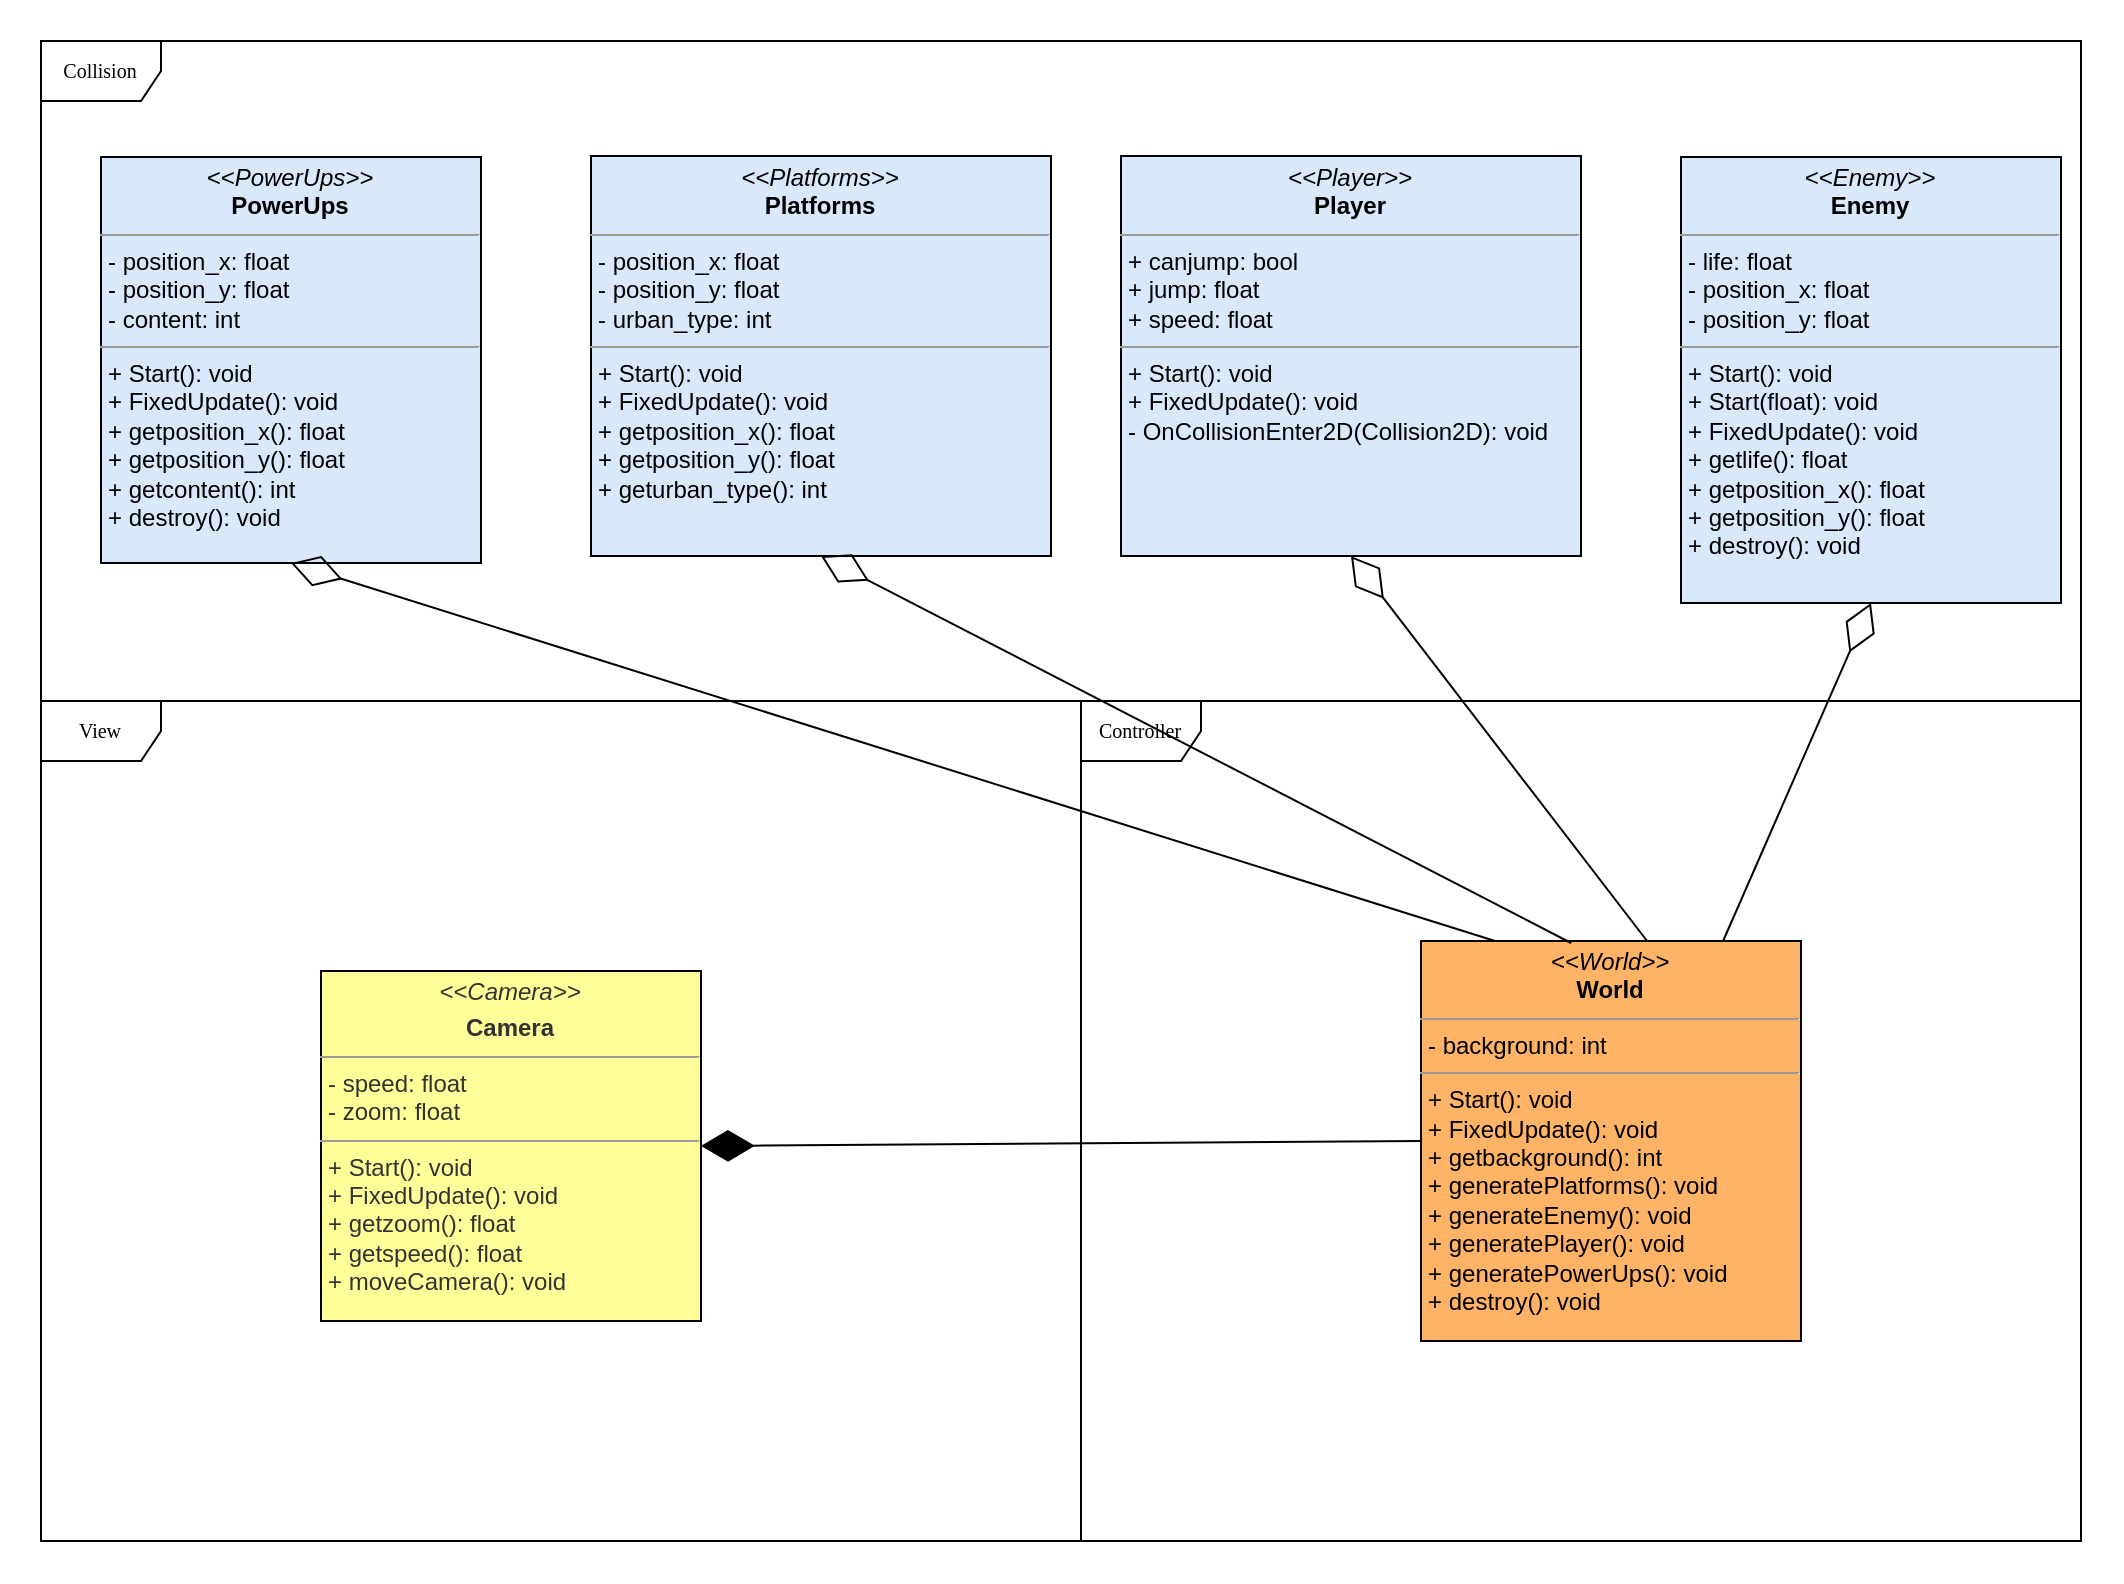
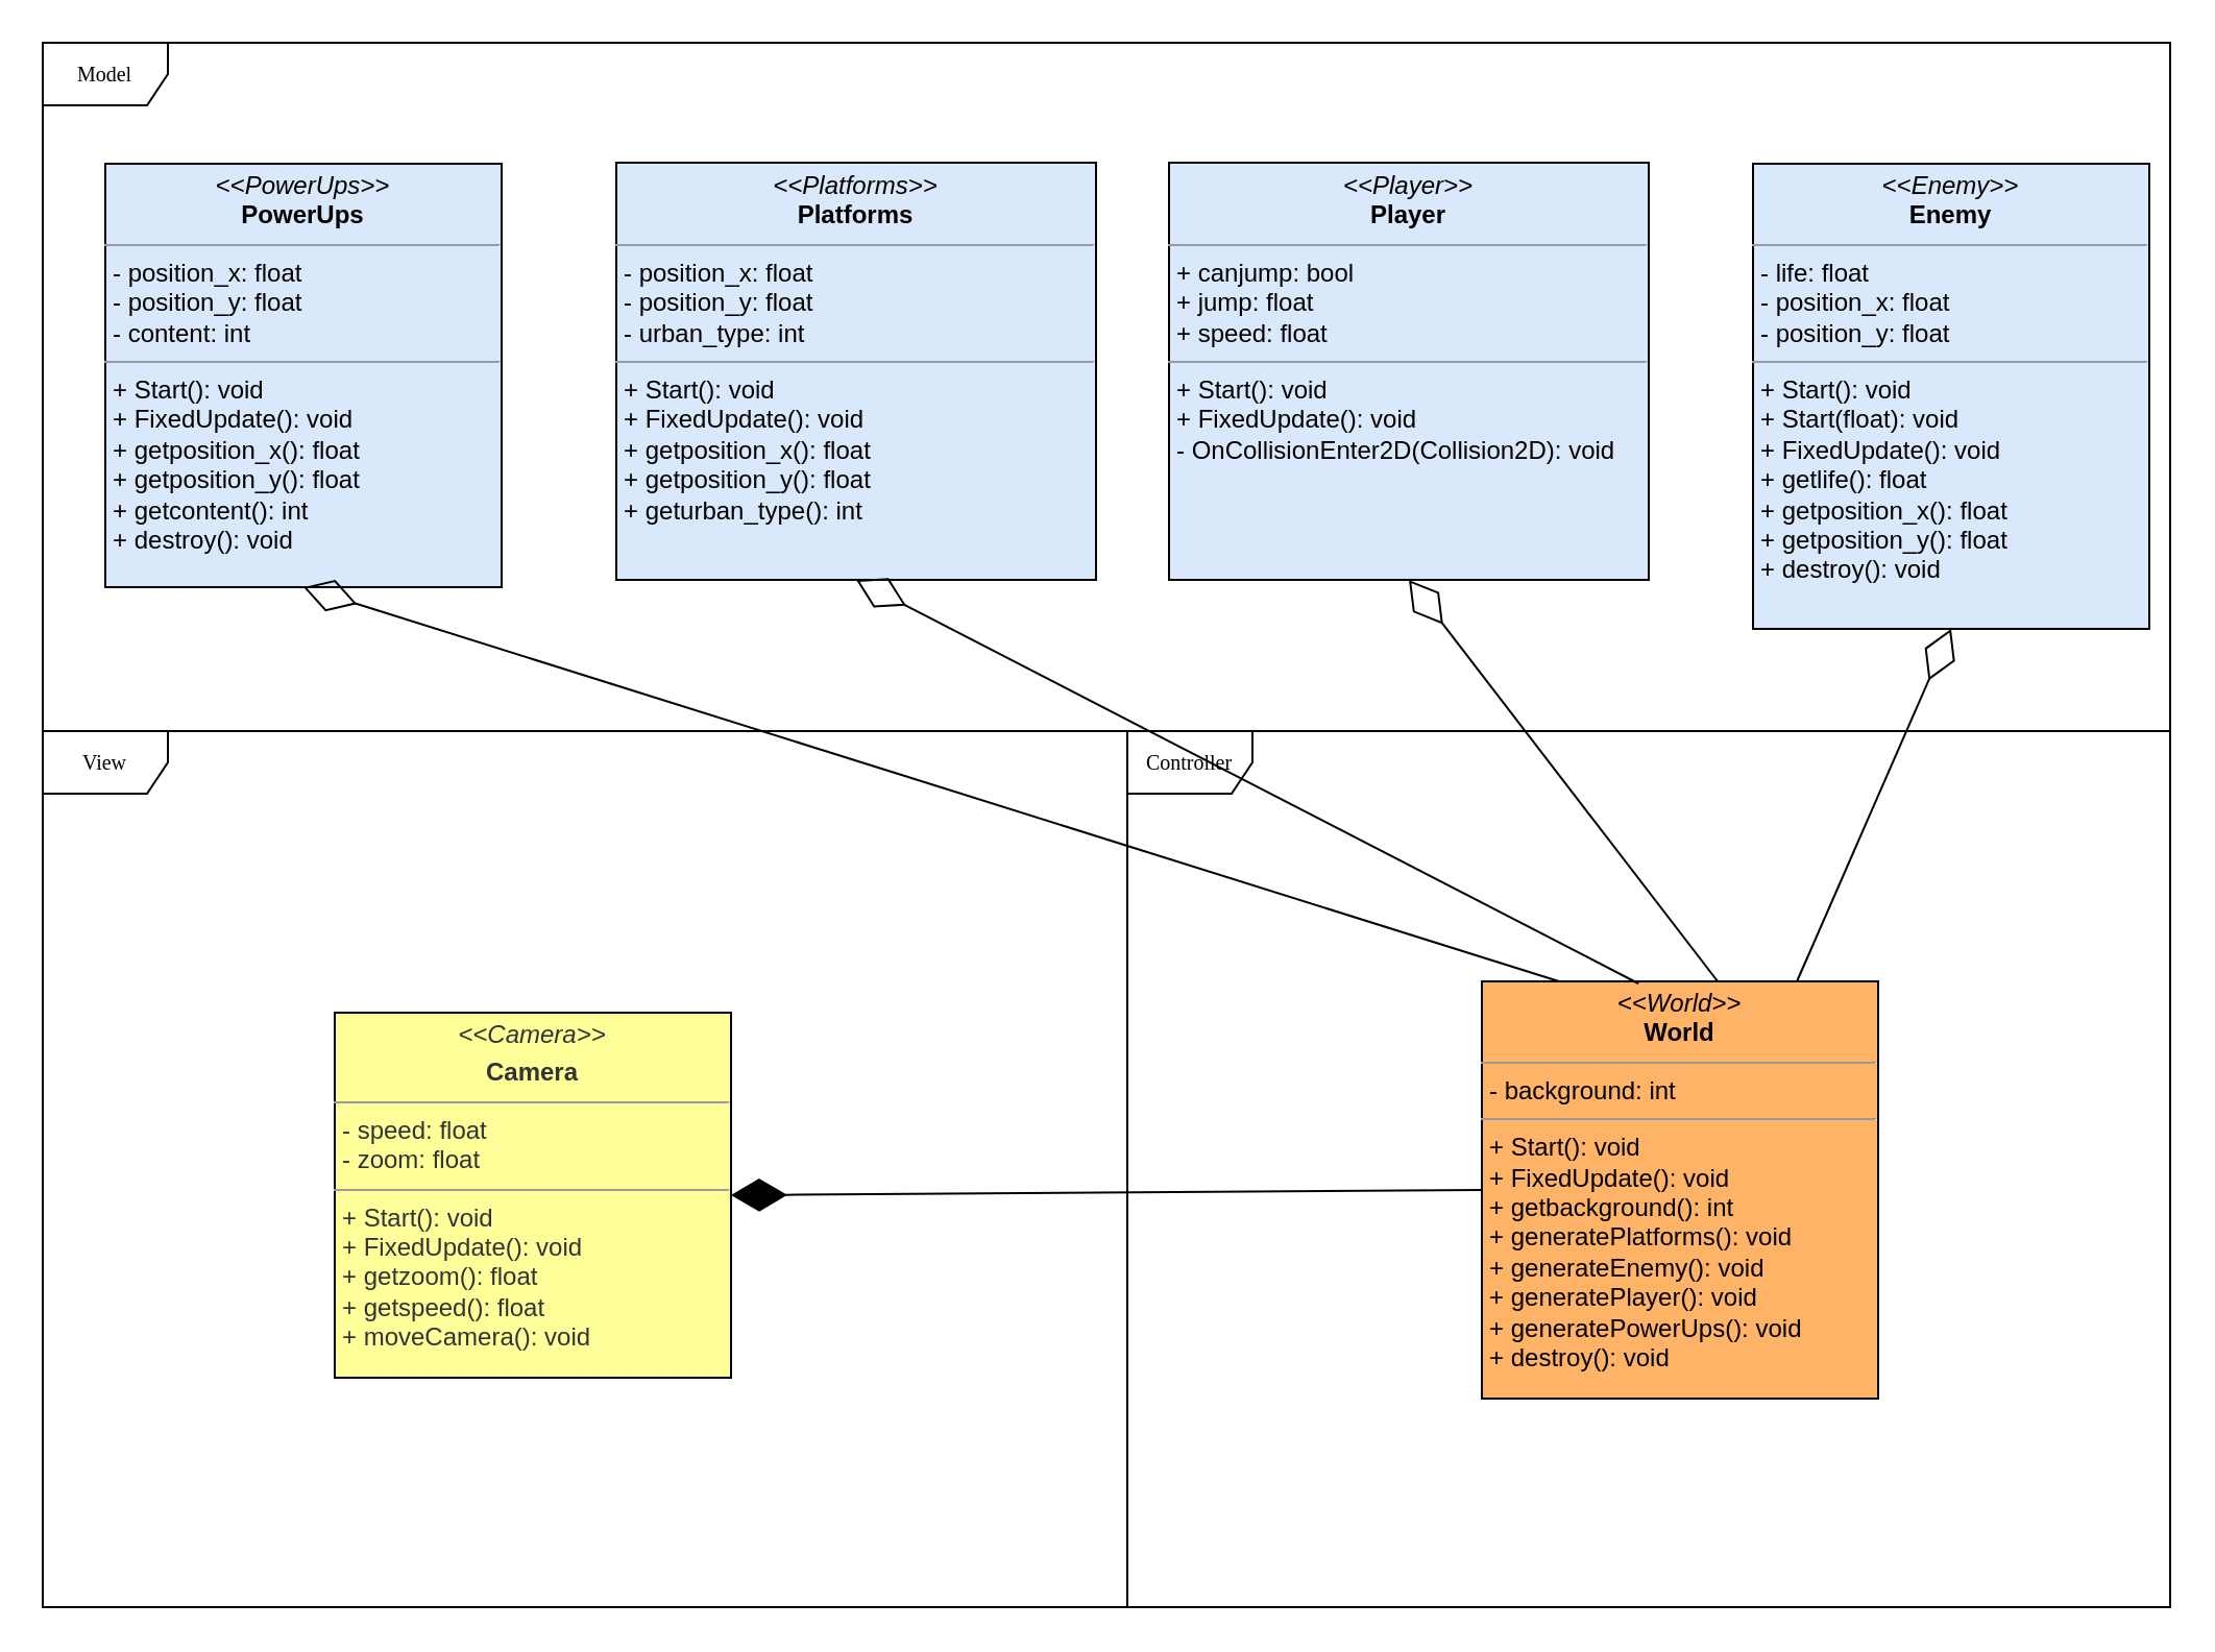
- <mxCell id="2" value="Collision" style="shape=umlFrame;whiteSpace=wrap;html=1;rounded=0;shadow=0;comic=0;labelBackgroundColor=none;strokeWidth=1;fontFamily=Verdana;fontSize=10;align=center;" parent="1" vertex="1"><mxGeometry x="20" y="20" width="1020" height="330" as="geometry" /></mxCell>
+ <mxCell id="2" value="Model" style="shape=umlFrame;whiteSpace=wrap;html=1;rounded=0;shadow=0;comic=0;labelBackgroundColor=none;strokeWidth=1;fontFamily=Verdana;fontSize=10;align=center;" parent="1" vertex="1"><mxGeometry x="20" y="20" width="1020" height="330" as="geometry" /></mxCell>
